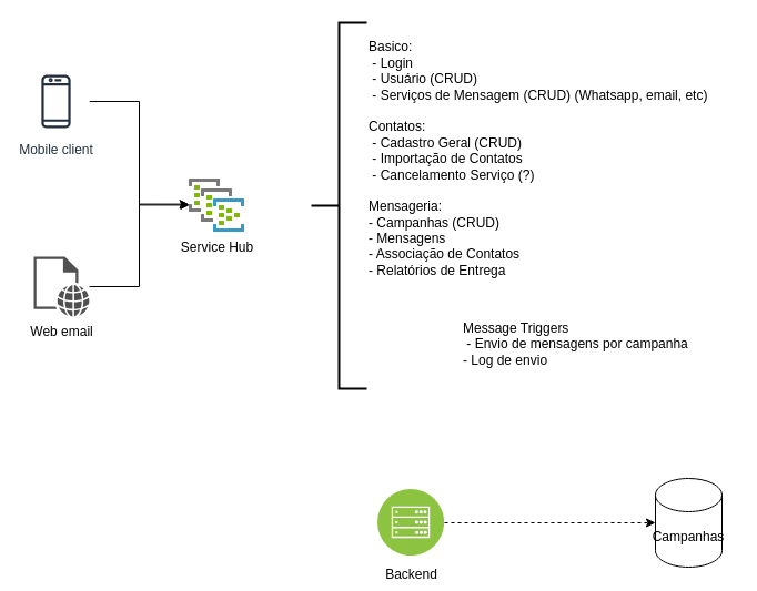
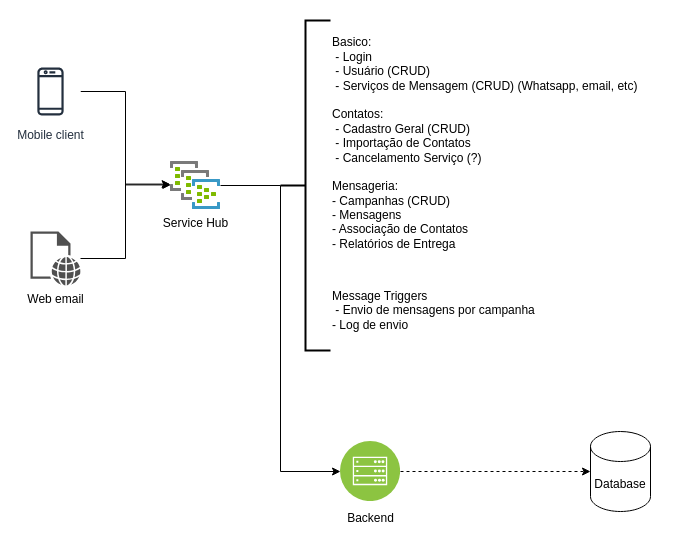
- <mxCell id="10" value="Message Triggers&lt;br&gt;&amp;nbsp;- Envio de mensagens por campanha&lt;br&gt;- Log de envio" style="text;html=1;align=left;verticalAlign=middle;resizable=0;points=[];autosize=1;strokeColor=none;fillColor=none;" vertex="1" parent="1"><mxGeometry x="415" y="280" width="230" height="60" as="geometry" /></mxCell>
+ <mxCell id="10" value="Message Triggers&lt;br&gt;&amp;nbsp;- Envio de mensagens por campanha&lt;br&gt;- Log de envio" style="text;html=1;align=left;verticalAlign=middle;resizable=0;points=[];autosize=1;strokeColor=none;fillColor=none;" vertex="1" parent="1"><mxGeometry x="330" y="280" width="230" height="60" as="geometry" /></mxCell>
+ <mxCell id="6" style="edgeStyle=orthogonalEdgeStyle;rounded=0;orthogonalLoop=1;jettySize=auto;html=1;entryX=0;entryY=0.5;entryDx=0;entryDy=0;" edge="1" parent="1" source="7" target="12"><mxGeometry relative="1" as="geometry" /></mxCell>
- <mxCell id="13" value="Campanhas" style="shape=cylinder3;whiteSpace=wrap;html=1;boundedLbl=1;backgroundOutline=1;size=15;" vertex="1" parent="1"><mxGeometry x="590" y="431" width="60" height="80" as="geometry" /></mxCell>
+ <mxCell id="13" value="Database" style="shape=cylinder3;whiteSpace=wrap;html=1;boundedLbl=1;backgroundOutline=1;size=15;" vertex="1" parent="1"><mxGeometry x="590" y="431" width="60" height="80" as="geometry" /></mxCell>
